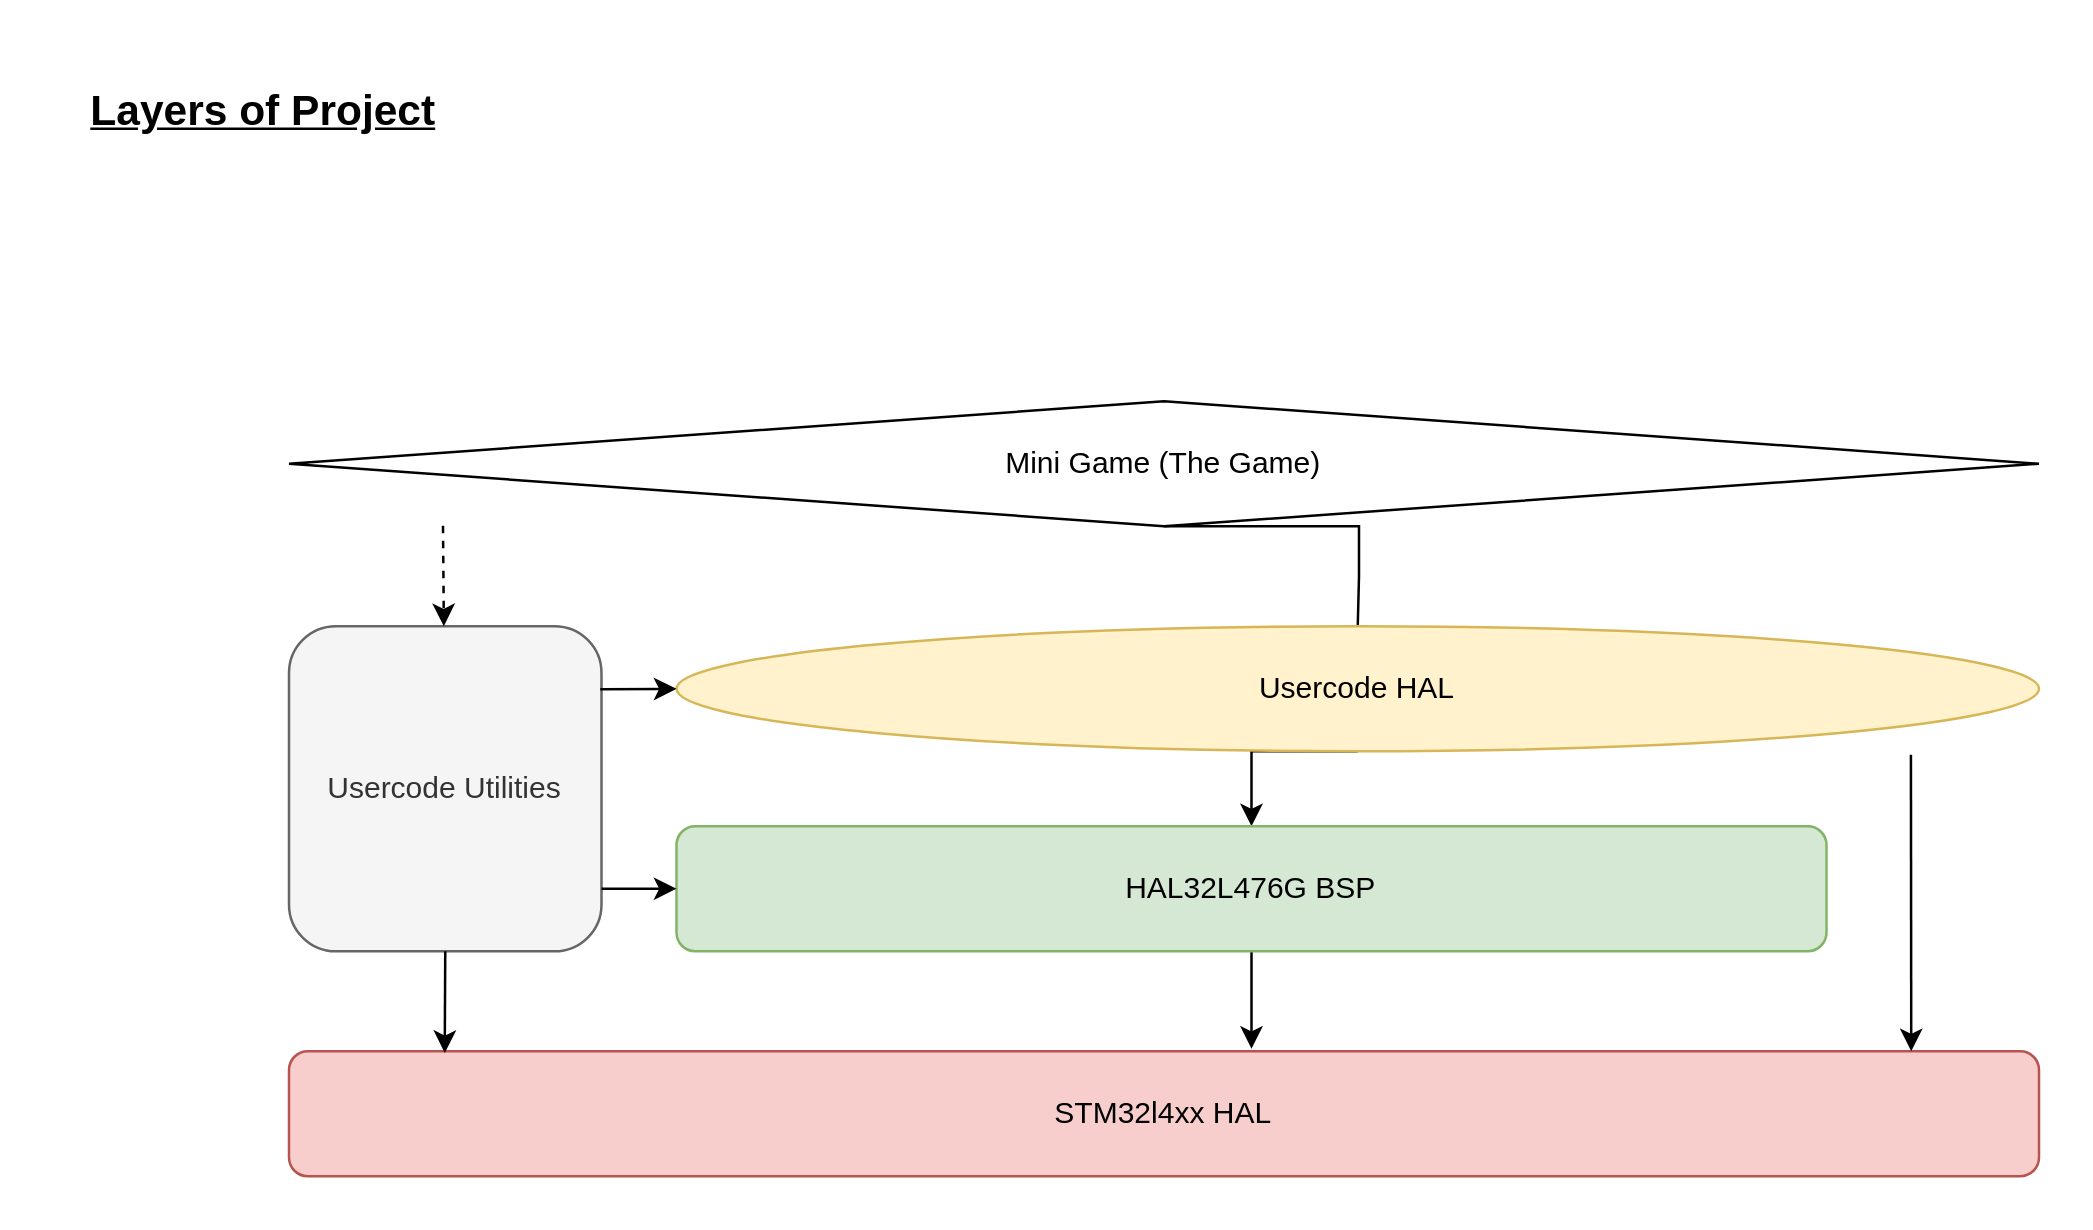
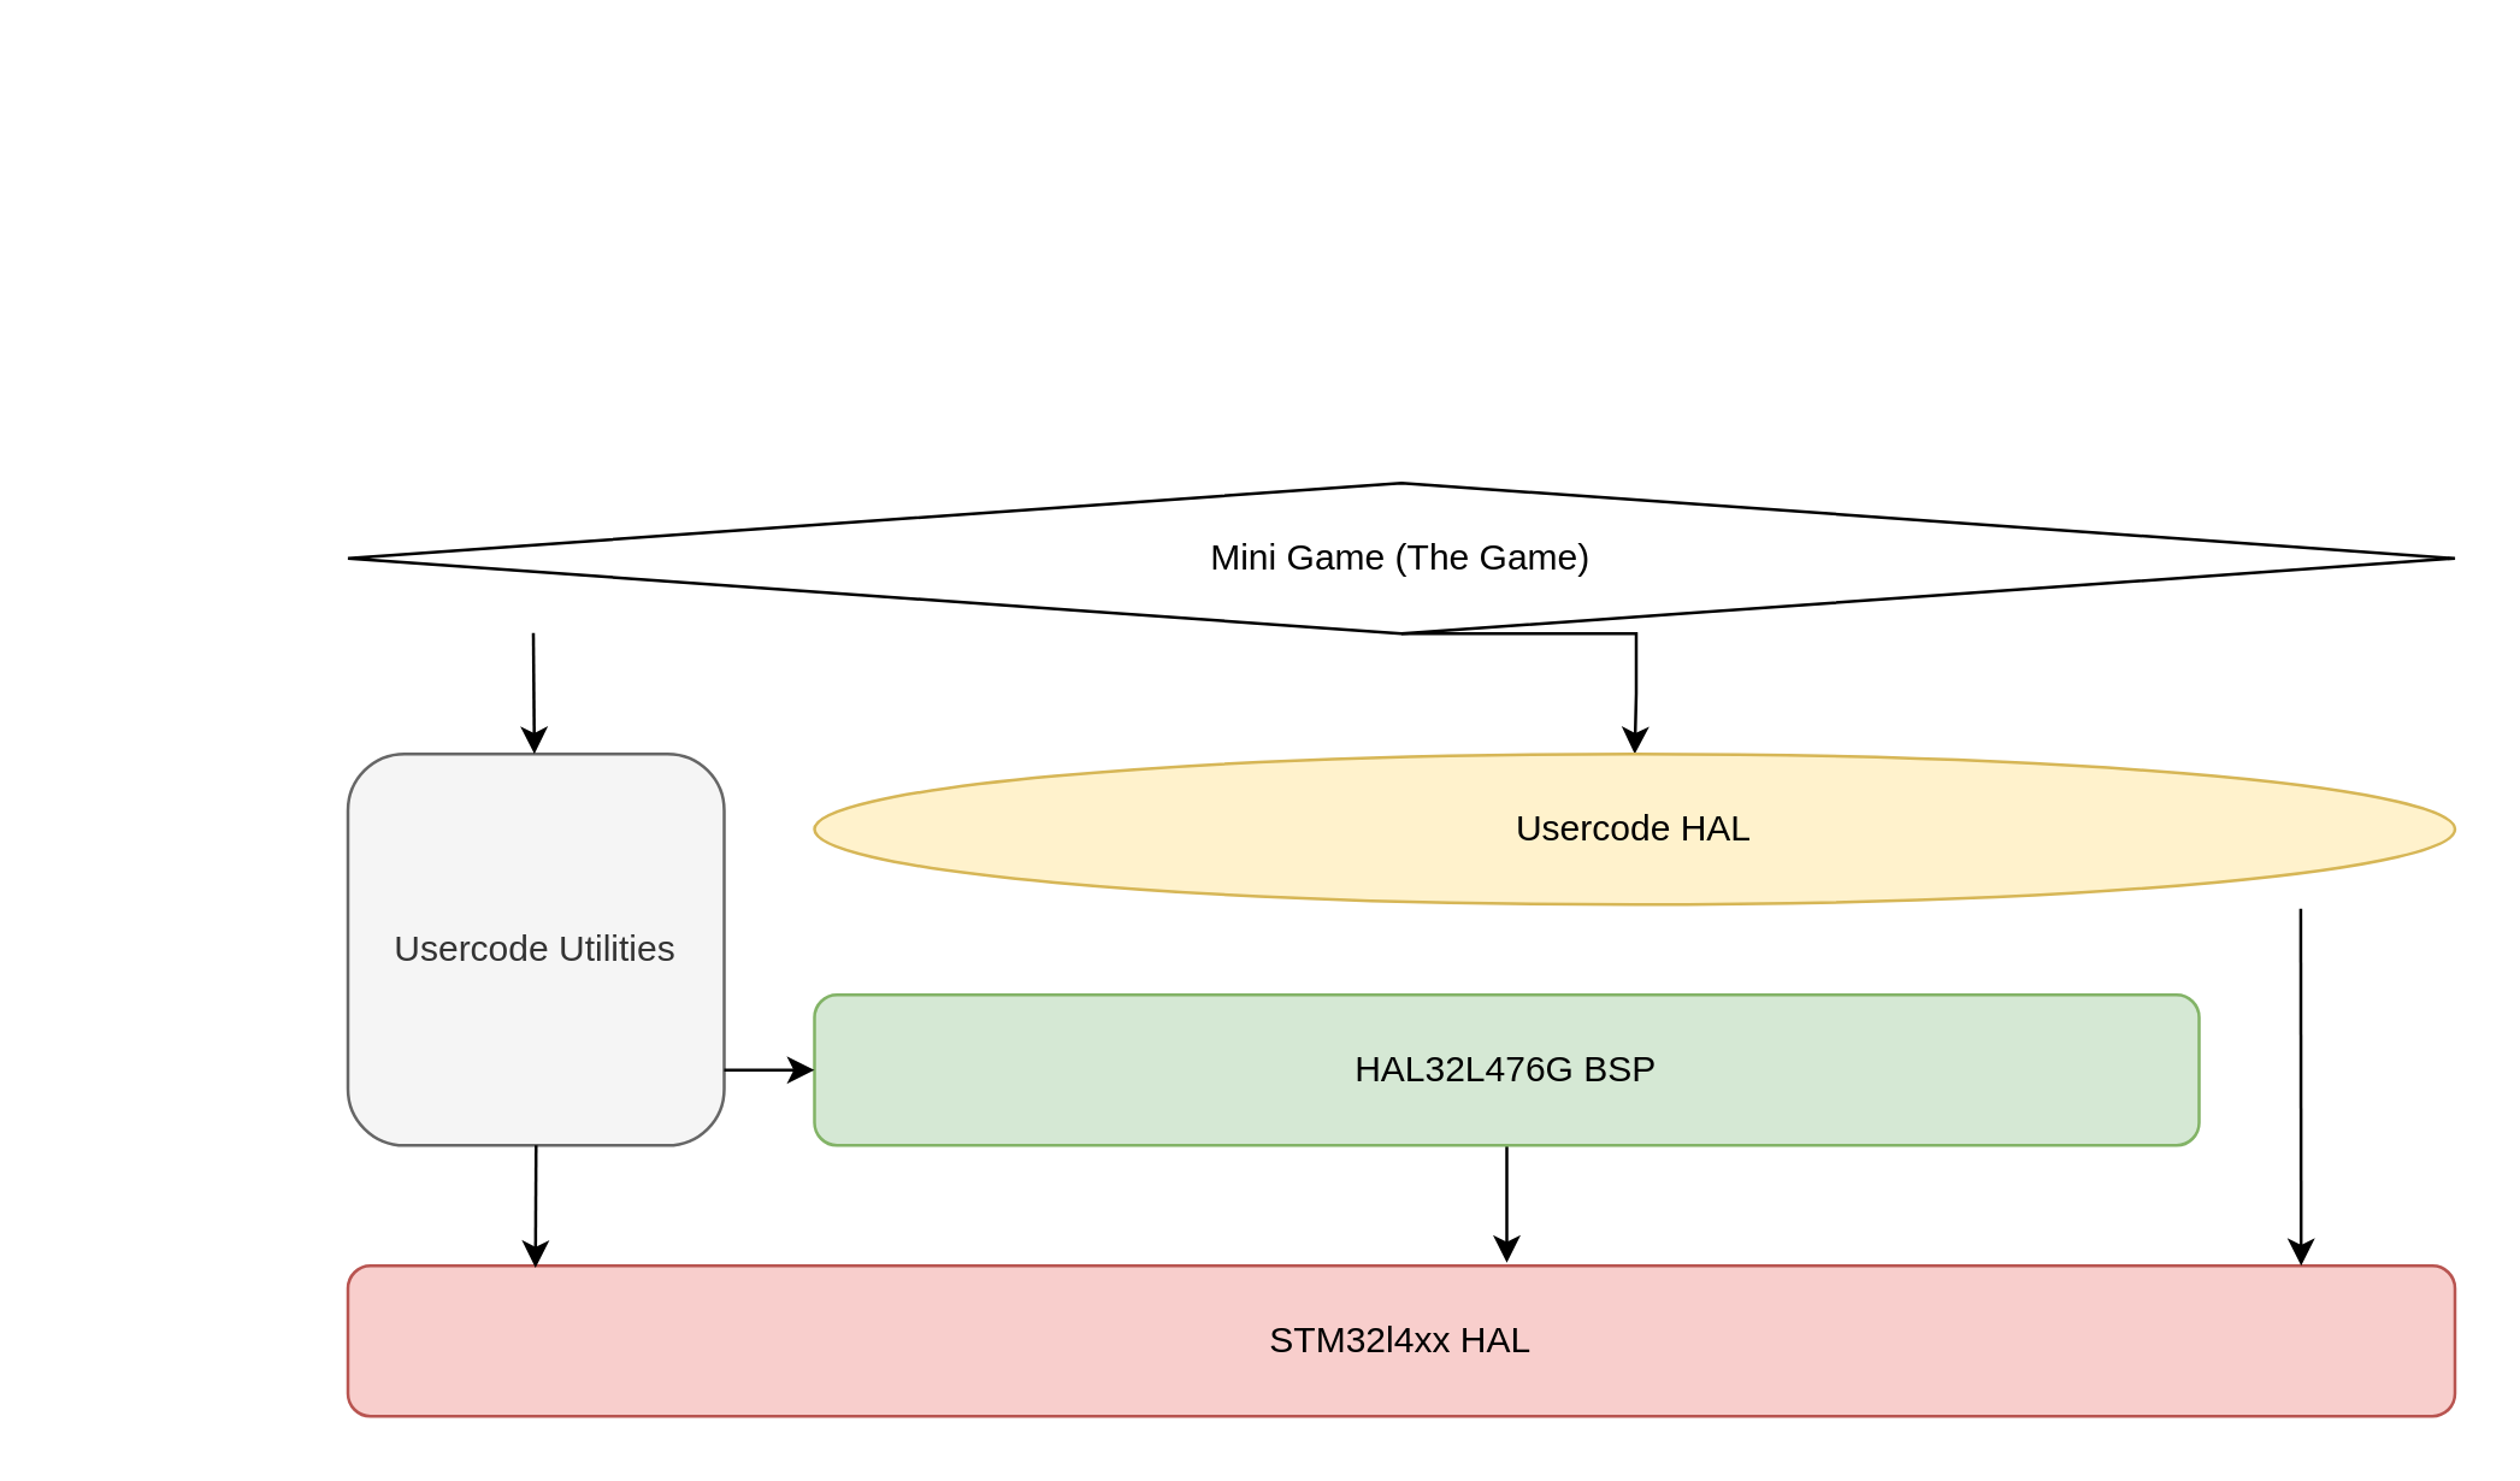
- <mxCell id="6" value="Layers of Project" style="text;html=1;strokeColor=none;fillColor=none;align=center;verticalAlign=middle;whiteSpace=wrap;rounded=0;fontSize=17;fontStyle=5" parent="1" vertex="1"><mxGeometry x="20" y="20" width="170" height="50" as="geometry" /></mxCell>
- <mxCell id="14" value="" style="endArrow=classic;html=1;exitX=0.088;exitY=0.996;exitDx=0;exitDy=0;exitPerimeter=0;dashed=1;" edge="1" parent="1" source="5" target="3"><mxGeometry width="50" height="50" relative="1" as="geometry"><mxPoint x="179" y="212" as="sourcePoint" /><mxPoint x="600" y="290" as="targetPoint" /></mxGeometry></mxCell>
+ <mxCell id="14" value="" style="endArrow=classic;html=1;exitX=0.088;exitY=0.996;exitDx=0;exitDy=0;exitPerimeter=0;" edge="1" parent="1" source="5" target="3"><mxGeometry width="50" height="50" relative="1" as="geometry"><mxPoint x="179" y="212" as="sourcePoint" /><mxPoint x="600" y="290" as="targetPoint" /></mxGeometry></mxCell>
- <mxCell id="4" style="edgeStyle=orthogonalEdgeStyle;rounded=0;orthogonalLoop=1;jettySize=auto;html=1;exitX=0.5;exitY=1;exitDx=0;exitDy=0;entryX=0.5;entryY=0;entryDx=0;entryDy=0;endArrow=none;" edge="1" parent="1" source="5" target="9"><mxGeometry relative="1" as="geometry"><Array as="points"><mxPoint x="543" y="210" /><mxPoint x="543" y="230" /></Array></mxGeometry></mxCell>
+ <mxCell id="4" style="edgeStyle=orthogonalEdgeStyle;rounded=0;orthogonalLoop=1;jettySize=auto;html=1;exitX=0.5;exitY=1;exitDx=0;exitDy=0;entryX=0.5;entryY=0;entryDx=0;entryDy=0;" edge="1" parent="1" source="5" target="9"><mxGeometry relative="1" as="geometry"><Array as="points"><mxPoint x="543" y="210" /><mxPoint x="543" y="230" /></Array></mxGeometry></mxCell>
- <mxCell id="13" value="" style="endArrow=classic;html=1;exitX=0.996;exitY=0.194;exitDx=0;exitDy=0;entryX=0;entryY=0.5;entryDx=0;entryDy=0;exitPerimeter=0;" edge="1" parent="1" source="3" target="9"><mxGeometry width="50" height="50" relative="1" as="geometry"><mxPoint x="260" y="260" as="sourcePoint" /><mxPoint x="310" y="210" as="targetPoint" /><Array as="points"><mxPoint x="240" y="275" /></Array></mxGeometry></mxCell>
- <mxCell id="8" style="edgeStyle=orthogonalEdgeStyle;rounded=0;orthogonalLoop=1;jettySize=auto;html=1;exitX=0.5;exitY=1;exitDx=0;exitDy=0;entryX=0.5;entryY=0;entryDx=0;entryDy=0;" edge="1" parent="1" source="9" target="10"><mxGeometry relative="1" as="geometry"><Array as="points"><mxPoint x="500" y="300" /></Array></mxGeometry></mxCell>
